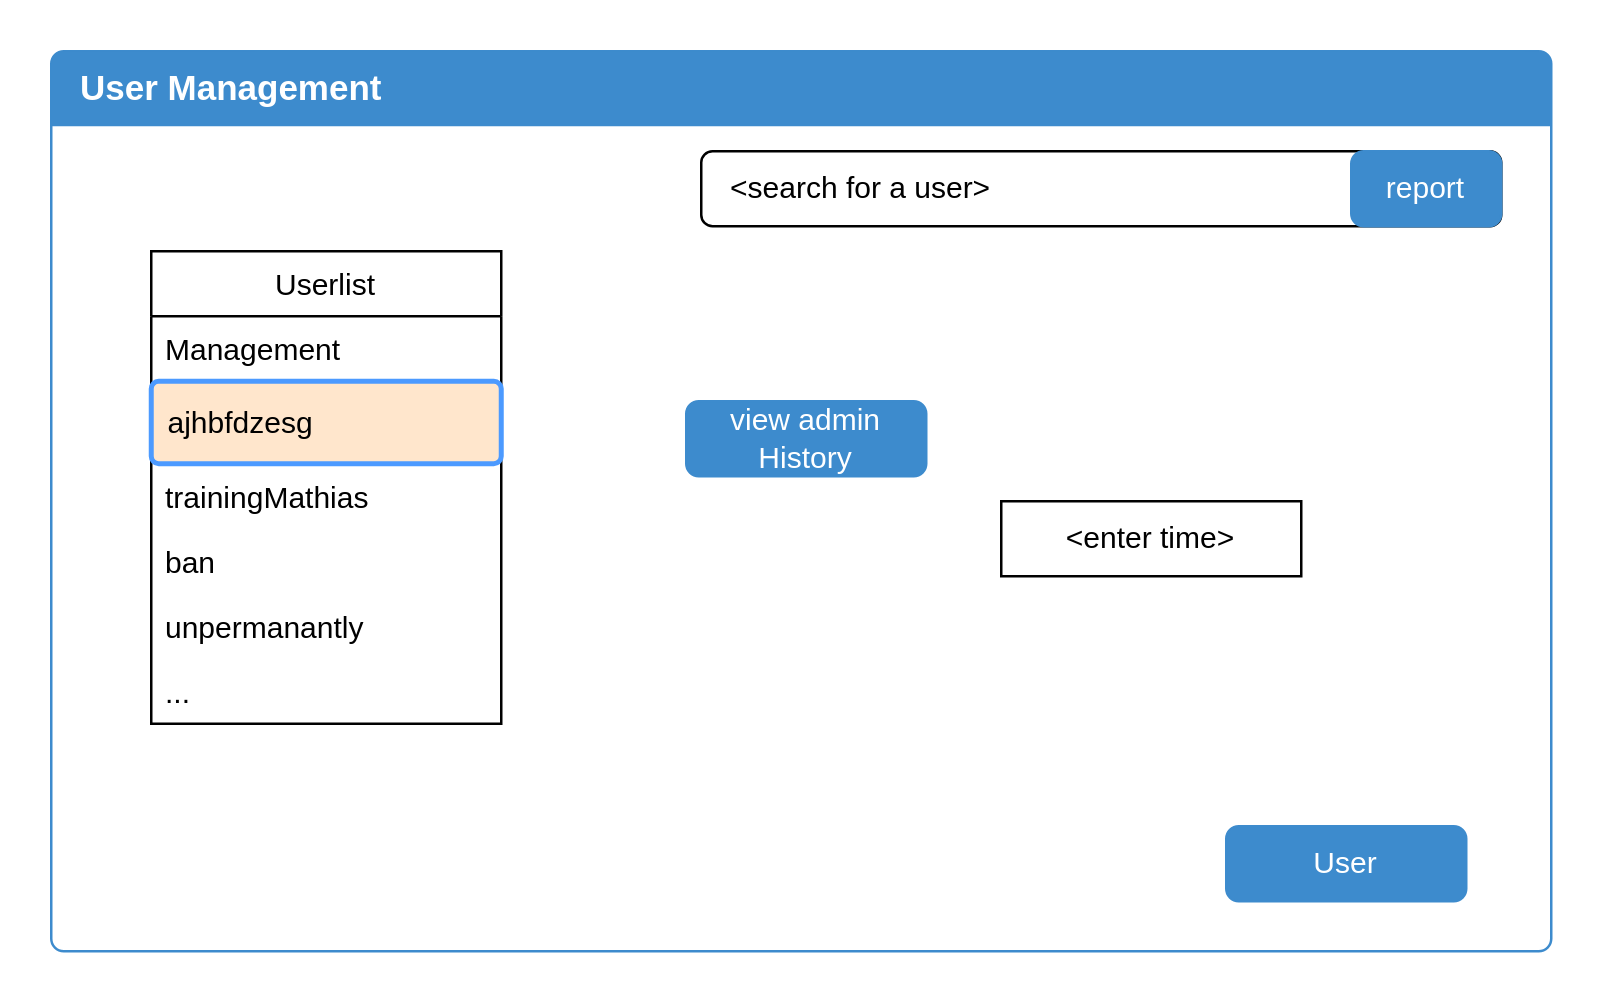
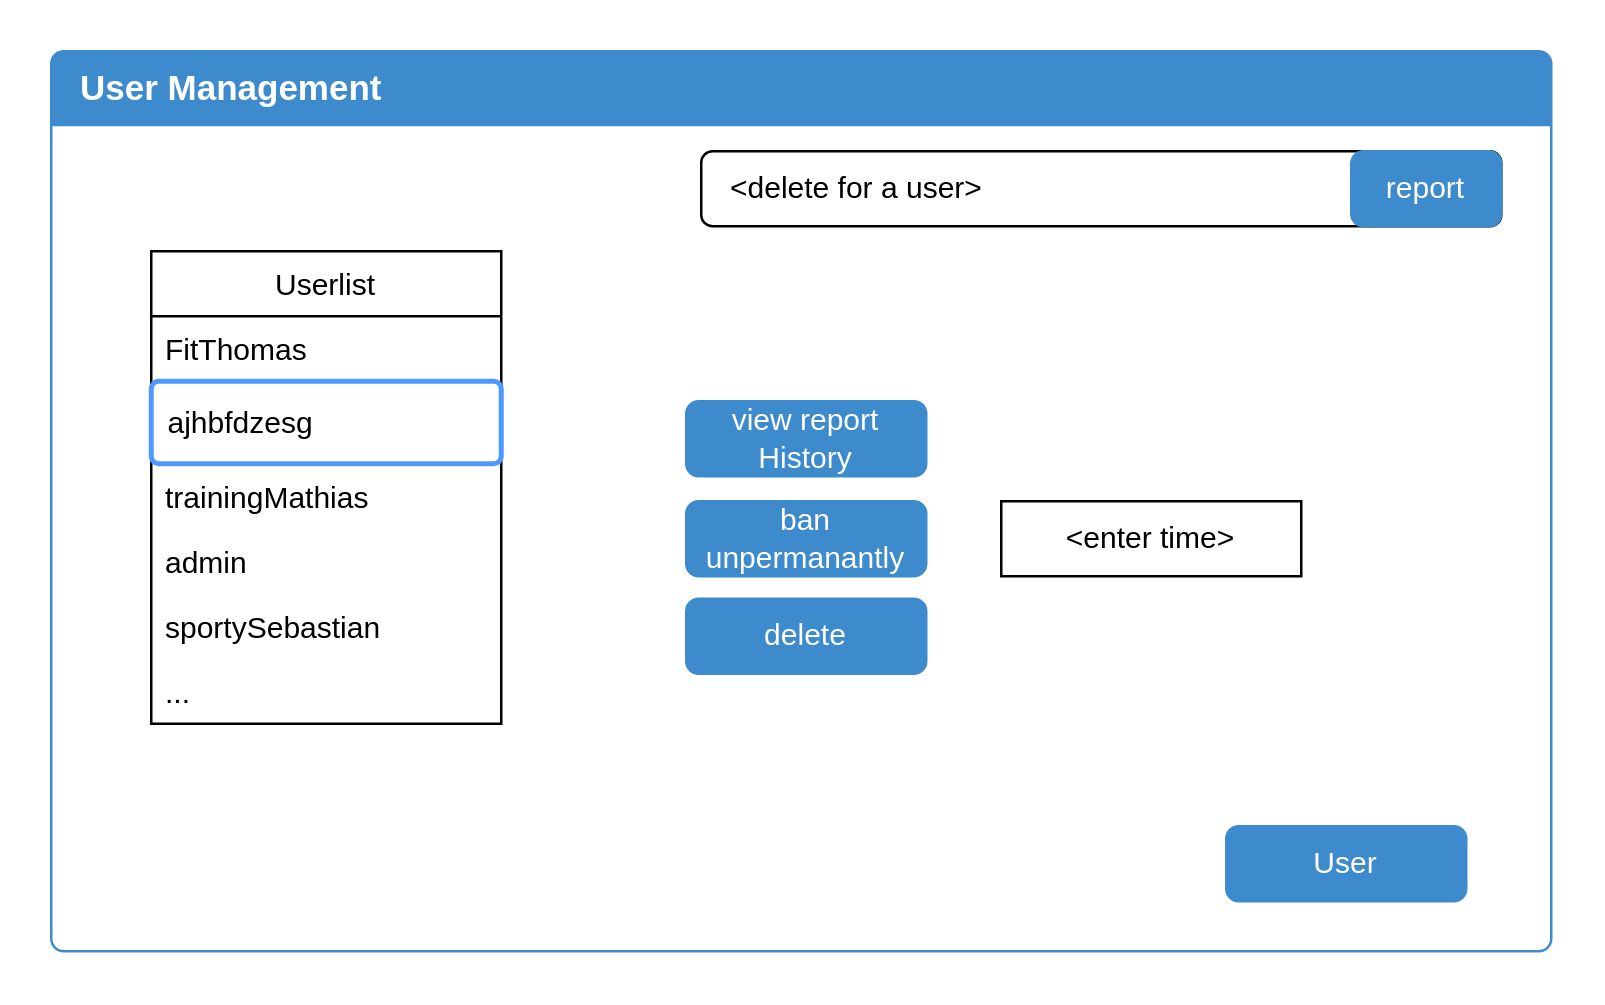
- <mxCell id="6" value="&amp;lt;search for a user&amp;gt;" style="text;html=1;resizable=0;points=[];autosize=1;align=left;verticalAlign=top;spacingTop=-4;" vertex="1" parent="2"><mxGeometry x="270" y="45" width="120" height="20" as="geometry" /></mxCell>
+ <mxCell id="6" value="&amp;lt;delete for a user&amp;gt;" style="text;html=1;resizable=0;points=[];autosize=1;align=left;verticalAlign=top;spacingTop=-4;" vertex="1" parent="2"><mxGeometry x="270" y="45" width="120" height="20" as="geometry" /></mxCell>
- <mxCell id="8" value="Management" style="text;strokeColor=none;fillColor=none;align=left;verticalAlign=top;spacingLeft=4;spacingRight=4;overflow=hidden;rotatable=0;points=[[0,0.5],[1,0.5]];portConstraint=eastwest;" vertex="1" parent="7"><mxGeometry y="26" width="140" height="26" as="geometry" /></mxCell>
+ <mxCell id="8" value="FitThomas" style="text;strokeColor=none;fillColor=none;align=left;verticalAlign=top;spacingLeft=4;spacingRight=4;overflow=hidden;rotatable=0;points=[[0,0.5],[1,0.5]];portConstraint=eastwest;" vertex="1" parent="7"><mxGeometry y="26" width="140" height="26" as="geometry" /></mxCell>
- <mxCell id="9" value="ajhbfdzesg" style="rounded=1;arcSize=9;align=left;spacingLeft=5;strokeColor=#4C9AFF;html=1;strokeWidth=2;fontSize=12;fillColor=#ffe6cc;" vertex="1" parent="7"><mxGeometry y="52" width="140" height="33" as="geometry" /></mxCell>
+ <mxCell id="9" value="ajhbfdzesg" style="rounded=1;arcSize=9;align=left;spacingLeft=5;strokeColor=#4C9AFF;html=1;strokeWidth=2;fontSize=12" vertex="1" parent="7"><mxGeometry y="52" width="140" height="33" as="geometry" /></mxCell>
- <mxCell id="18" value="view admin History" style="html=1;shadow=0;dashed=0;shape=mxgraph.bootstrap.rrect;rSize=5;fillColor=#3D8BCD;align=center;strokeColor=#3D8BCD;fontColor=#ffffff;fontSize=12;whiteSpace=wrap;" vertex="1" parent="2"><mxGeometry x="254" y="140" width="96" height="30" as="geometry" /></mxCell>
+ <mxCell id="18" value="view report History" style="html=1;shadow=0;dashed=0;shape=mxgraph.bootstrap.rrect;rSize=5;fillColor=#3D8BCD;align=center;strokeColor=#3D8BCD;fontColor=#ffffff;fontSize=12;whiteSpace=wrap;" vertex="1" parent="2"><mxGeometry x="254" y="140" width="96" height="30" as="geometry" /></mxCell>
+ <mxCell id="15" value="ban unpermanantly" style="html=1;shadow=0;dashed=0;shape=mxgraph.bootstrap.rrect;rSize=5;fillColor=#3D8BCD;align=center;strokeColor=#3D8BCD;fontColor=#ffffff;fontSize=12;whiteSpace=wrap;" vertex="1" parent="2"><mxGeometry x="254" y="180" width="96" height="30" as="geometry" /></mxCell>
- <mxCell id="11" value="ban" style="text;strokeColor=none;fillColor=none;align=left;verticalAlign=top;spacingLeft=4;spacingRight=4;overflow=hidden;rotatable=0;points=[[0,0.5],[1,0.5]];portConstraint=eastwest;" vertex="1" parent="7"><mxGeometry y="111" width="140" height="26" as="geometry" /></mxCell>
+ <mxCell id="11" value="admin" style="text;strokeColor=none;fillColor=none;align=left;verticalAlign=top;spacingLeft=4;spacingRight=4;overflow=hidden;rotatable=0;points=[[0,0.5],[1,0.5]];portConstraint=eastwest;" vertex="1" parent="7"><mxGeometry y="111" width="140" height="26" as="geometry" /></mxCell>
- <mxCell id="12" value="unpermanantly" style="text;strokeColor=none;fillColor=none;align=left;verticalAlign=top;spacingLeft=4;spacingRight=4;overflow=hidden;rotatable=0;points=[[0,0.5],[1,0.5]];portConstraint=eastwest;" vertex="1" parent="7"><mxGeometry y="137" width="140" height="26" as="geometry" /></mxCell>
+ <mxCell id="12" value="sportySebastian" style="text;strokeColor=none;fillColor=none;align=left;verticalAlign=top;spacingLeft=4;spacingRight=4;overflow=hidden;rotatable=0;points=[[0,0.5],[1,0.5]];portConstraint=eastwest;" vertex="1" parent="7"><mxGeometry y="137" width="140" height="26" as="geometry" /></mxCell>
+ <mxCell id="14" value="delete" style="html=1;shadow=0;dashed=0;shape=mxgraph.bootstrap.rrect;rSize=5;fillColor=#3D8BCD;align=center;strokeColor=#3D8BCD;fontColor=#ffffff;fontSize=12;whiteSpace=wrap;" vertex="1" parent="2"><mxGeometry x="254" y="219" width="96" height="30" as="geometry" /></mxCell>
